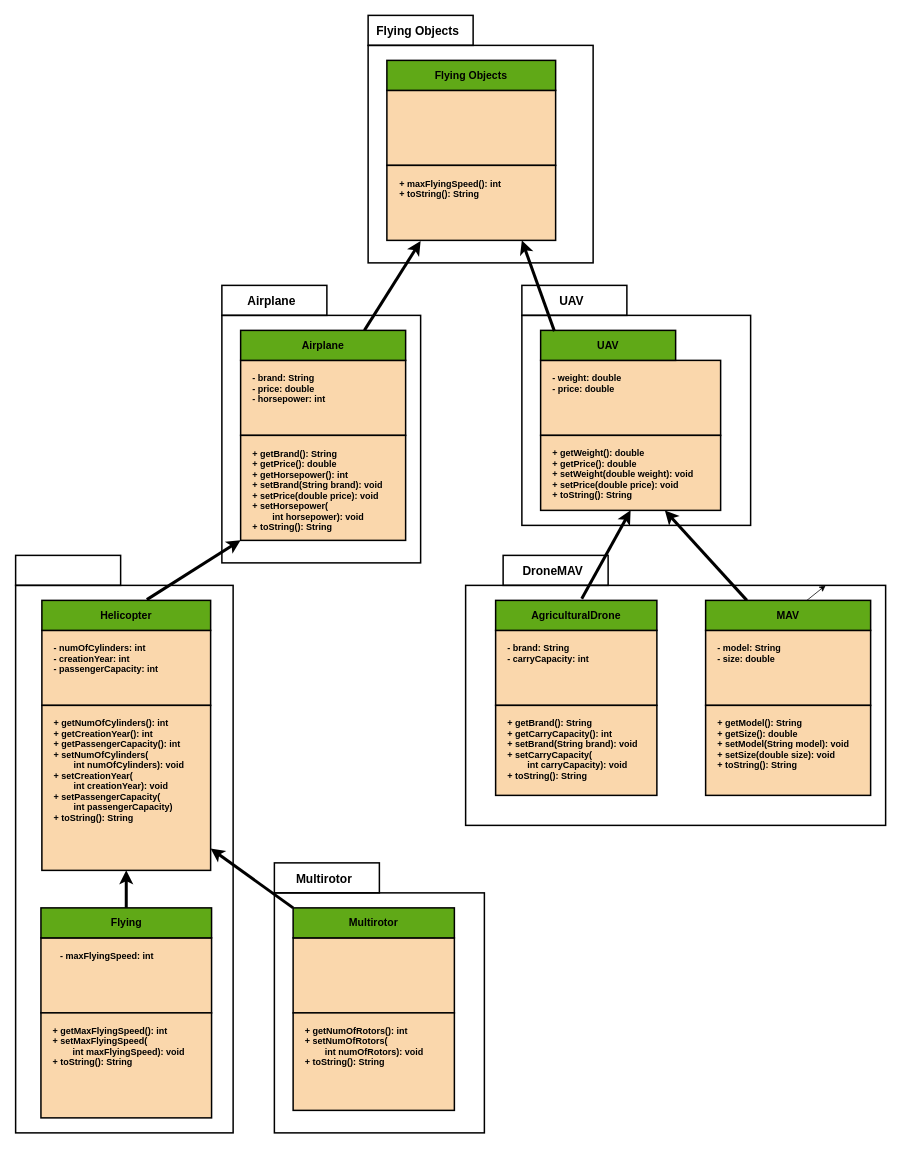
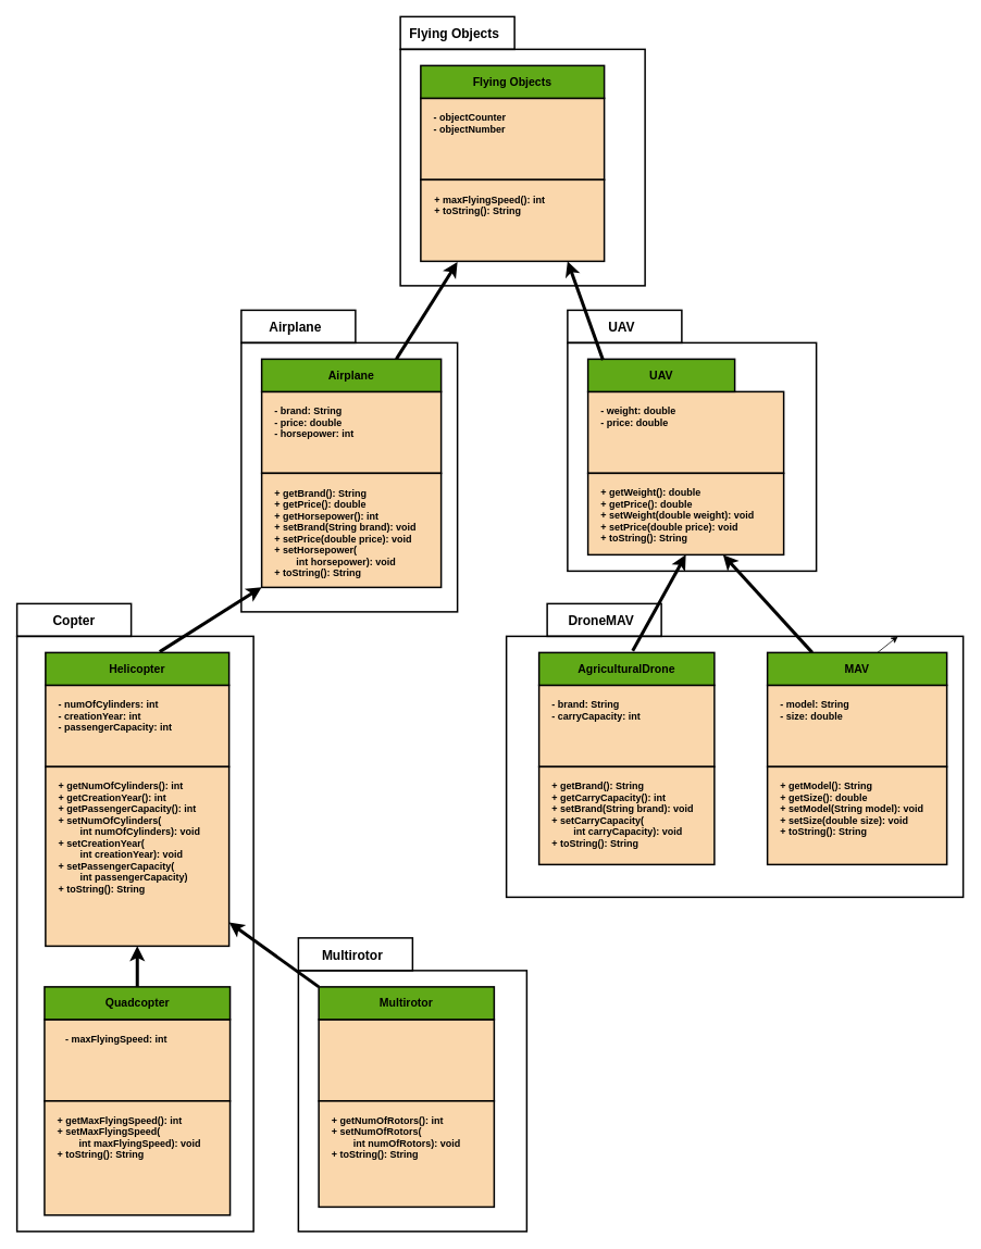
+ <mxCell id="7" value="- objectCounter&#10;- objectNumber" style="text;strokeColor=none;fillColor=none;align=left;verticalAlign=top;spacingLeft=4;spacingRight=4;overflow=hidden;rotatable=0;points=[[0,0.5],[1,0.5]];portConstraint=eastwest;labelBackgroundColor=none;fontColor=#000000;fontStyle=1" parent="1" vertex="1"><mxGeometry x="525" y="130" width="120" height="80" as="geometry" /></mxCell>
+ <mxCell id="38" value="Copter" style="text;strokeColor=none;fillColor=none;align=center;verticalAlign=top;spacingLeft=4;spacingRight=4;overflow=hidden;rotatable=0;points=[[0,0.5],[1,0.5]];portConstraint=eastwest;labelBackgroundColor=none;fontColor=#000000;fontStyle=1;fontSize=16;" parent="1" vertex="1"><mxGeometry x="23.5" y="745" width="133" height="35" as="geometry" /></mxCell>
- <mxCell id="42" value="&lt;font color=&quot;#000000&quot; size=&quot;1&quot;&gt;&lt;b style=&quot;font-size: 14px&quot;&gt;Flying&lt;/b&gt;&lt;/font&gt;" style="rounded=0;whiteSpace=wrap;html=1;labelBackgroundColor=none;strokeColor=#000000;strokeWidth=2;fillColor=#60a917;fontColor=#ffffff;" parent="1" vertex="1"><mxGeometry x="53.75" y="1210" width="227.5" height="40" as="geometry" /></mxCell>
+ <mxCell id="42" value="&lt;font color=&quot;#000000&quot; size=&quot;1&quot;&gt;&lt;b style=&quot;font-size: 14px&quot;&gt;Quadcopter&lt;/b&gt;&lt;/font&gt;" style="rounded=0;whiteSpace=wrap;html=1;labelBackgroundColor=none;strokeColor=#000000;strokeWidth=2;fillColor=#60a917;fontColor=#ffffff;" parent="1" vertex="1"><mxGeometry x="53.75" y="1210" width="227.5" height="40" as="geometry" /></mxCell>
